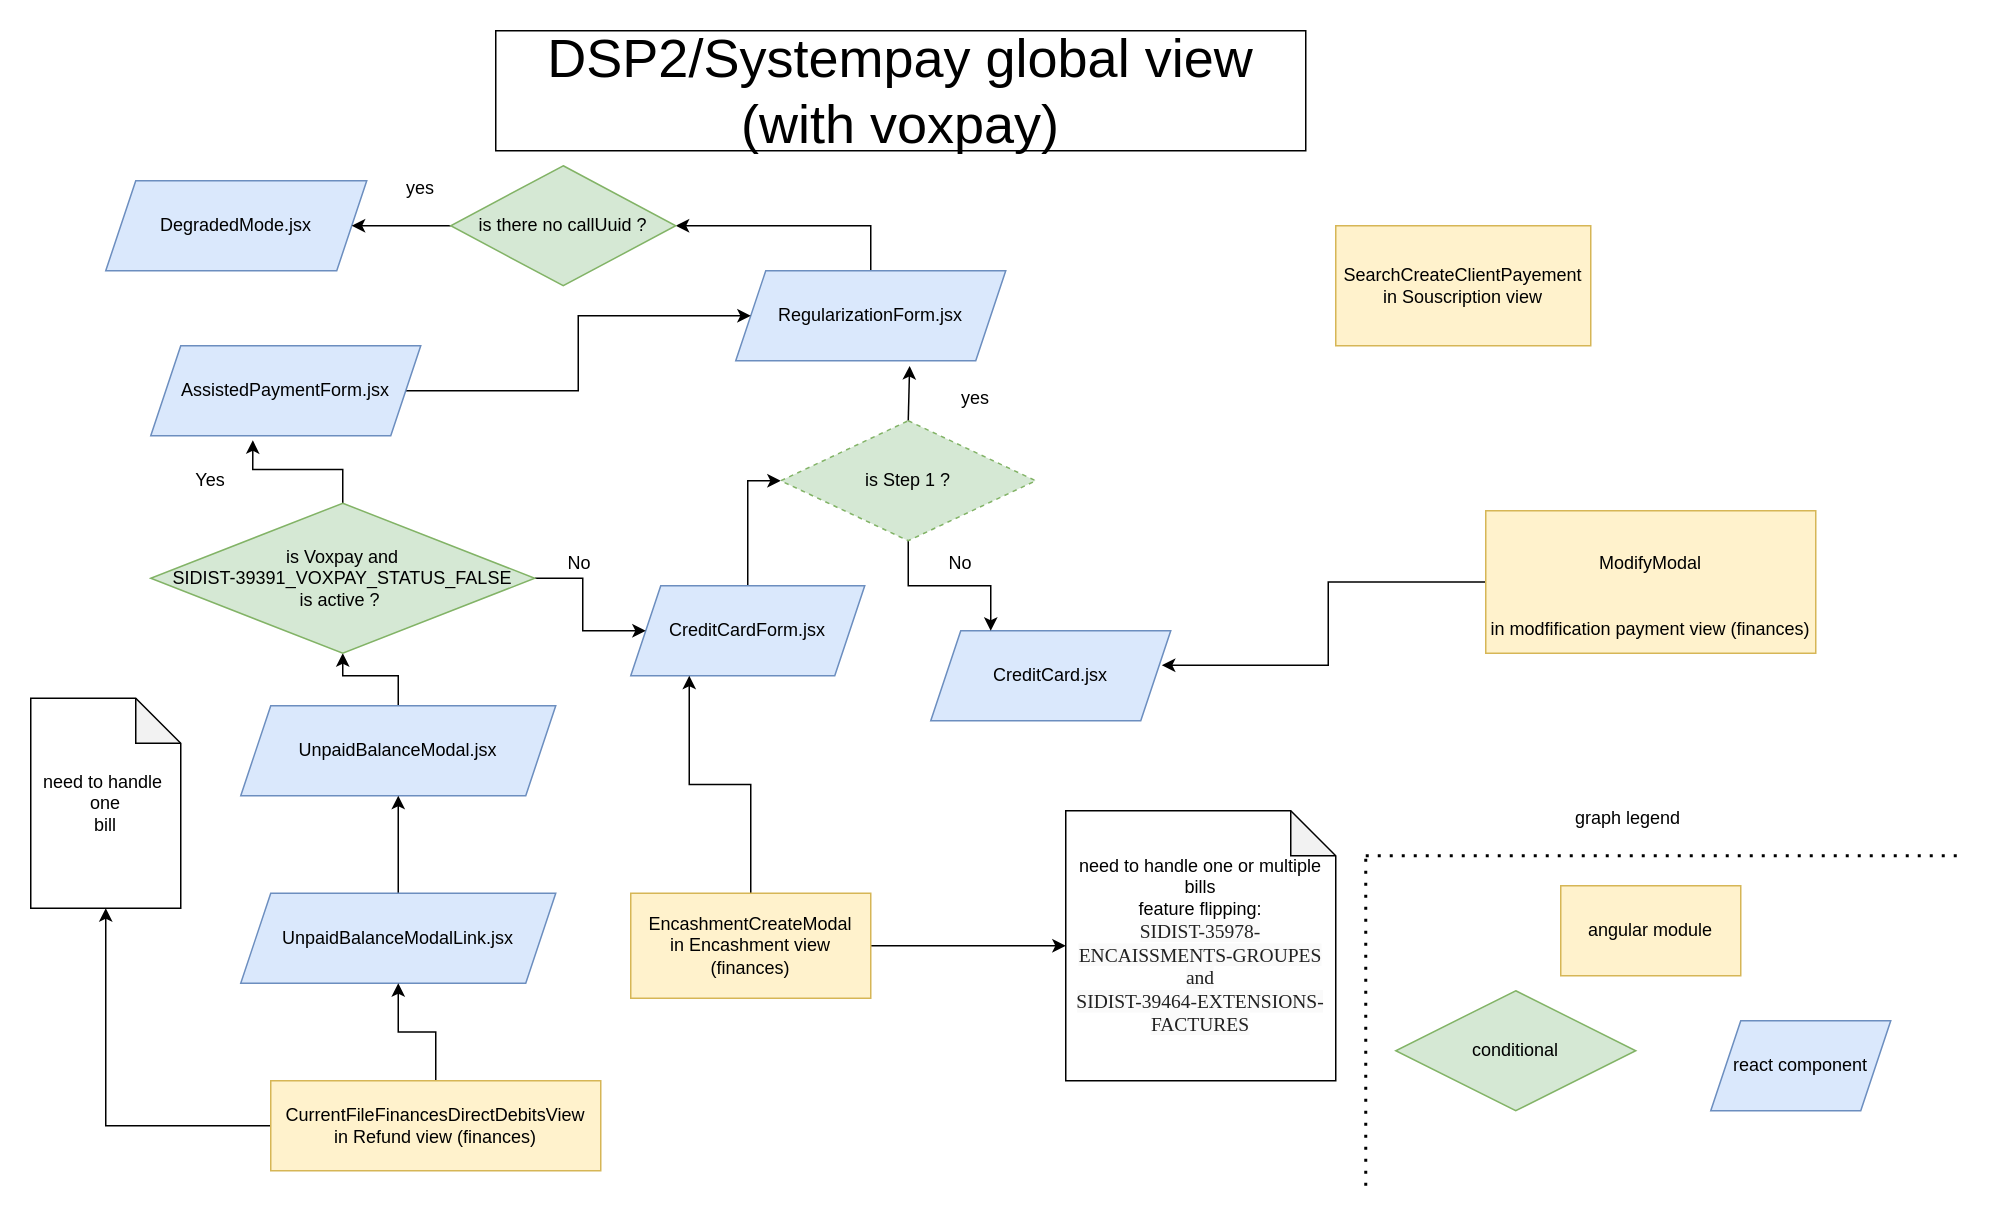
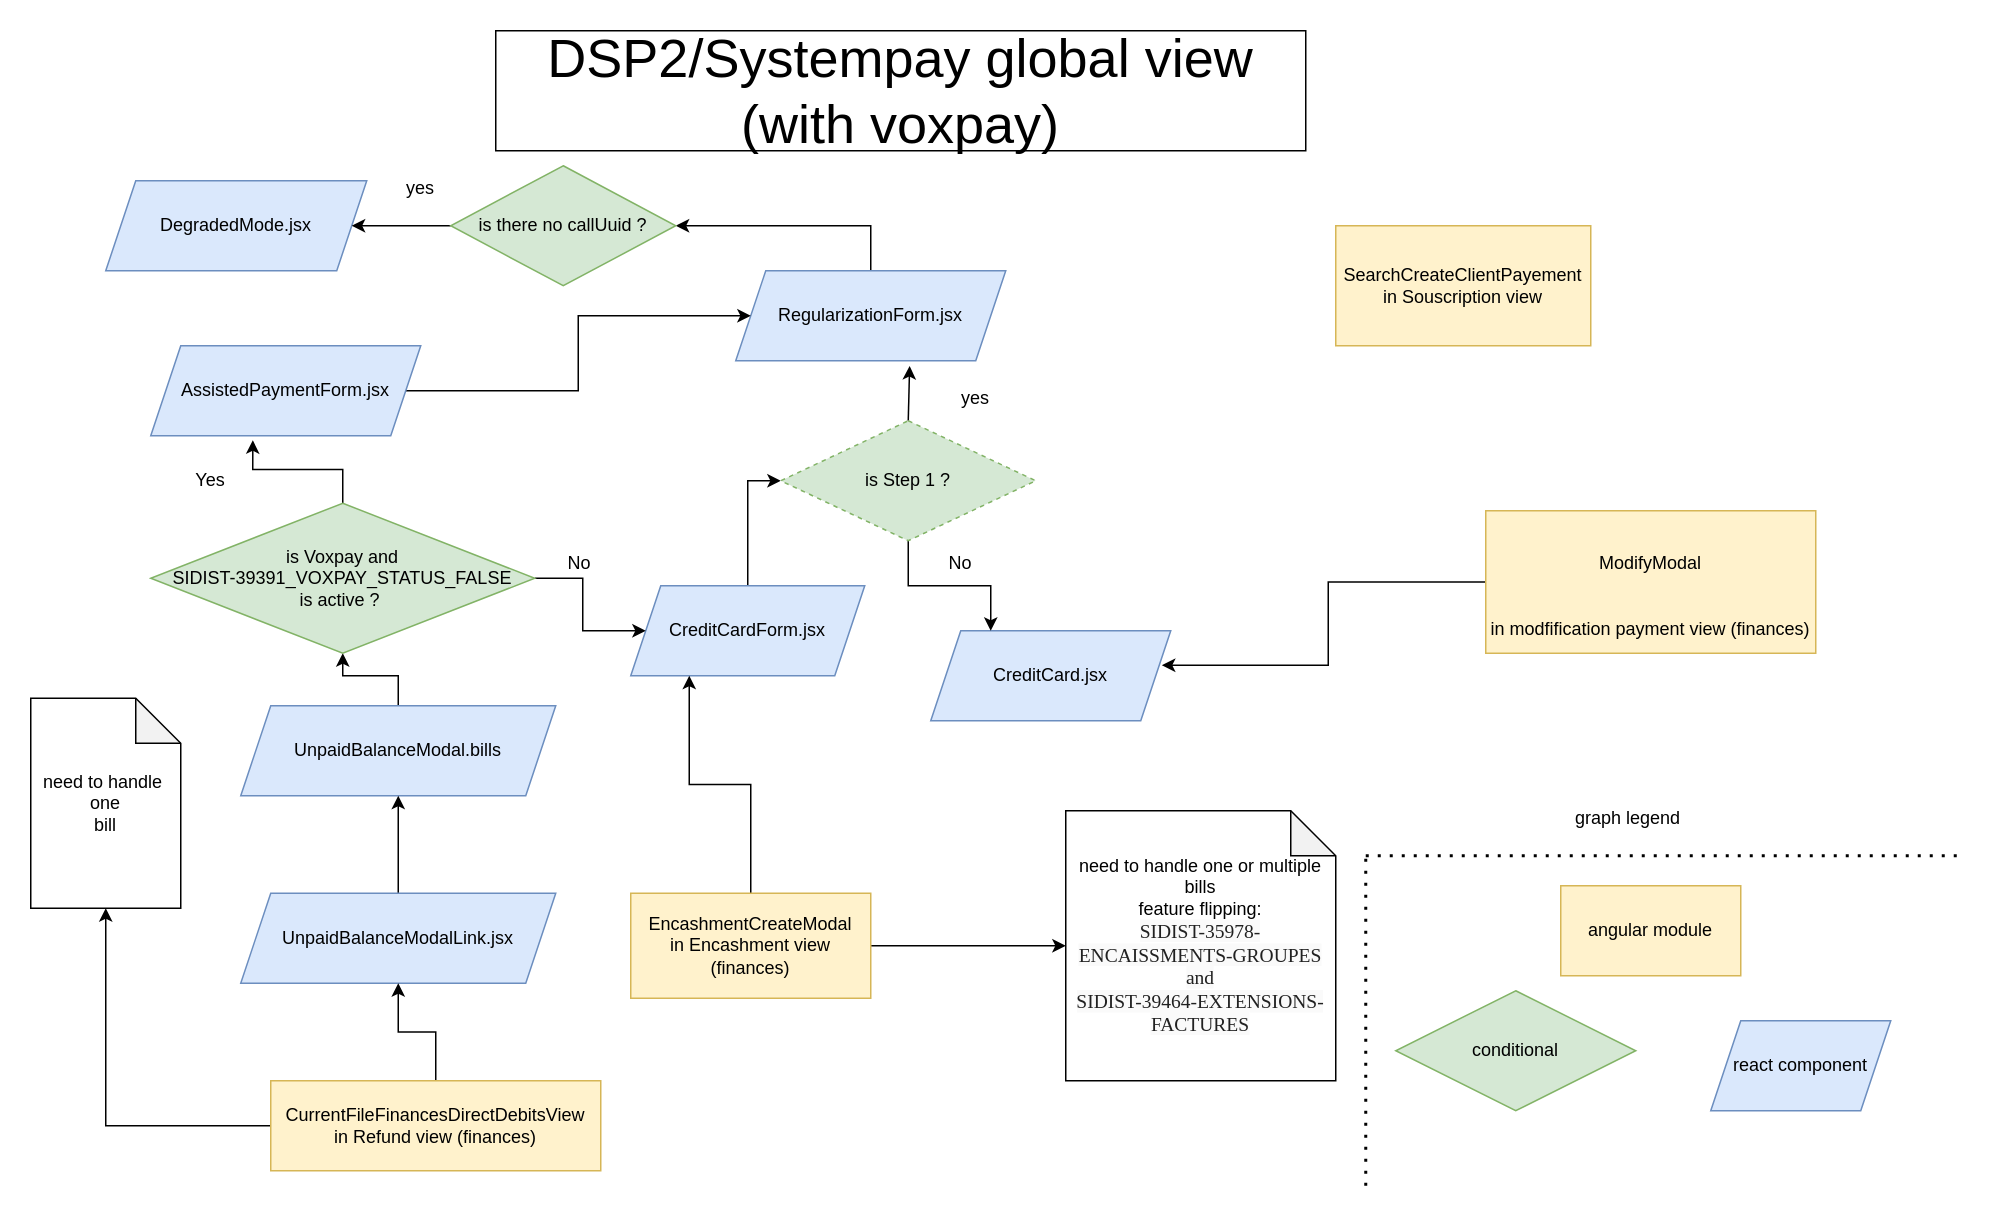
- <mxCell id="10" value="UnpaidBalanceModal.jsx" style="shape=parallelogram;perimeter=parallelogramPerimeter;whiteSpace=wrap;html=1;fixedSize=1;fontSize=12;fillColor=#dae8fc;strokeColor=#6c8ebf;" vertex="1" parent="1"><mxGeometry x="160" y="470" width="210" height="60" as="geometry" /></mxCell>
+ <mxCell id="10" value="UnpaidBalanceModal.bills" style="shape=parallelogram;perimeter=parallelogramPerimeter;whiteSpace=wrap;html=1;fixedSize=1;fontSize=12;fillColor=#dae8fc;strokeColor=#6c8ebf;" vertex="1" parent="1"><mxGeometry x="160" y="470" width="210" height="60" as="geometry" /></mxCell>
